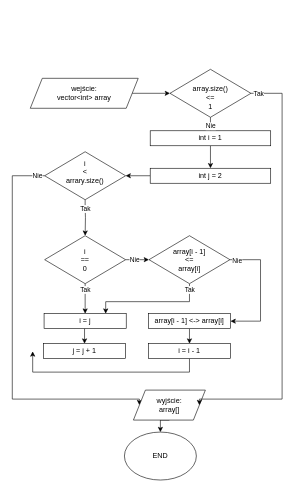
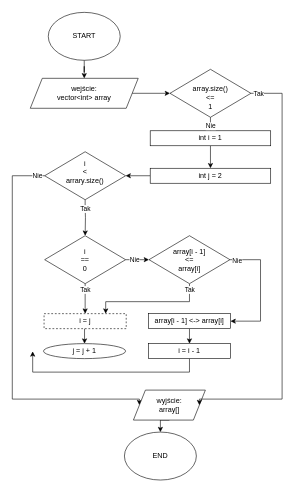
+ <mxCell id="3" value="START" style="ellipse;whiteSpace=wrap;html=1;" parent="1" vertex="1"><mxGeometry x="80" y="20" width="120" height="80" as="geometry" /></mxCell>
+ <mxCell id="2" style="edgeStyle=orthogonalEdgeStyle;rounded=0;orthogonalLoop=1;jettySize=auto;html=1;entryX=0.5;entryY=0;entryDx=0;entryDy=0;" edge="1" parent="1" source="3" target="5"><mxGeometry relative="1" as="geometry" /></mxCell>
- <mxCell id="38" value="i = j" style="rounded=0;whiteSpace=wrap;html=1;" vertex="1" parent="1"><mxGeometry x="73" y="522.5" width="137" height="25" as="geometry" /></mxCell>
+ <mxCell id="38" value="i = j" style="rounded=0;whiteSpace=wrap;html=1;dashed=1;" vertex="1" parent="1"><mxGeometry x="73" y="522.5" width="137" height="25" as="geometry" /></mxCell>
- <mxCell id="39" value="j = j + 1" style="rounded=0;whiteSpace=wrap;html=1;" vertex="1" parent="1"><mxGeometry x="72" y="572.5" width="137" height="25" as="geometry" /></mxCell>
+ <mxCell id="39" value="j = j + 1" style="ellipse;whiteSpace=wrap;html=1;" vertex="1" parent="1"><mxGeometry x="72" y="572.5" width="137" height="25" as="geometry" /></mxCell>
